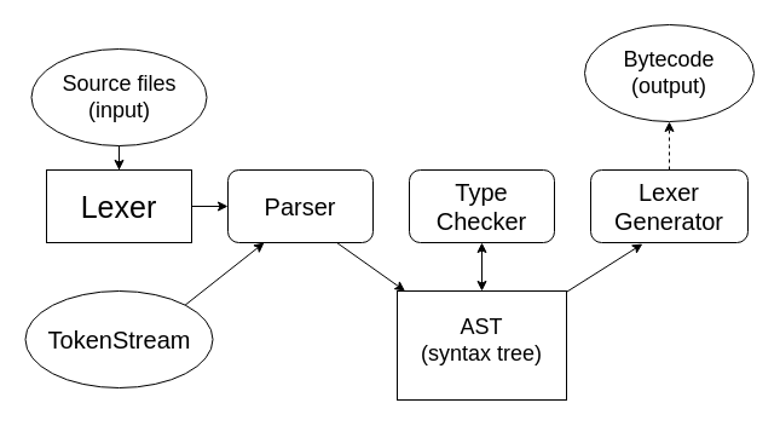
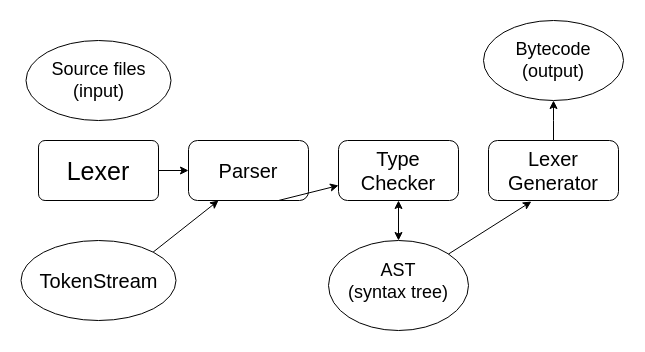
- <mxCell id="6" value="" style="edgeStyle=orthogonalEdgeStyle;rounded=0;orthogonalLoop=1;jettySize=auto;html=1;dashed=1;" edge="1" parent="1" source="7" target="10"><mxGeometry relative="1" as="geometry"><Array as="points"><mxPoint x="553" y="120" /><mxPoint x="553" y="120" /></Array></mxGeometry></mxCell>
+ <mxCell id="6" value="" style="edgeStyle=orthogonalEdgeStyle;rounded=0;orthogonalLoop=1;jettySize=auto;html=1;" edge="1" parent="1" source="7" target="10"><mxGeometry relative="1" as="geometry"><Array as="points"><mxPoint x="553" y="120" /><mxPoint x="553" y="120" /></Array></mxGeometry></mxCell>
- <mxCell id="11" style="edgeStyle=orthogonalEdgeStyle;rounded=0;orthogonalLoop=1;jettySize=auto;html=1;entryX=0.5;entryY=0;entryDx=0;entryDy=0;" parent="1" source="12" target="5" edge="1"><mxGeometry relative="1" as="geometry" /></mxCell>
- <mxCell id="5" value="&lt;font style=&quot;font-size: 25px;&quot;&gt;Lexer&lt;/font&gt;" style="whiteSpace=wrap;html=1;arcSize=11;rounded=0;" parent="1" vertex="1"><mxGeometry x="38" y="140" width="120" height="60" as="geometry" /></mxCell>
+ <mxCell id="5" value="&lt;font style=&quot;font-size: 25px;&quot;&gt;Lexer&lt;/font&gt;" style="rounded=1;whiteSpace=wrap;html=1;arcSize=11;" parent="1" vertex="1"><mxGeometry x="38" y="140" width="120" height="60" as="geometry" /></mxCell>
- <mxCell id="13" value="" style="endArrow=classic;html=1;rounded=0;exitX=0.75;exitY=1;exitDx=0;exitDy=0;" parent="1" source="3" target="9" edge="1"><mxGeometry width="50" height="50" relative="1" as="geometry"><mxPoint x="223" y="280" as="sourcePoint" /><mxPoint x="273" y="230" as="targetPoint" /></mxGeometry></mxCell>
+ <mxCell id="13" value="" style="endArrow=classic;html=1;rounded=0;exitX=0.75;exitY=1;exitDx=0;exitDy=0;" parent="1" source="3" target="2" edge="1"><mxGeometry width="50" height="50" relative="1" as="geometry"><mxPoint x="223" y="280" as="sourcePoint" /><mxPoint x="273" y="230" as="targetPoint" /></mxGeometry></mxCell>
- <mxCell id="9" value="&lt;font style=&quot;font-size: 18px;&quot;&gt;AST&lt;/font&gt;&lt;div style=&quot;font-size: 18px;&quot;&gt;&lt;font style=&quot;font-size: 18px;&quot;&gt;(syntax tree)&lt;/font&gt;&lt;/div&gt;" style="whiteSpace=wrap;html=1;spacingTop=-9;rounded=0;" parent="1" vertex="1"><mxGeometry x="328" y="240" width="140" height="90" as="geometry" /></mxCell>
+ <mxCell id="9" value="&lt;font style=&quot;font-size: 18px;&quot;&gt;AST&lt;/font&gt;&lt;div style=&quot;font-size: 18px;&quot;&gt;&lt;font style=&quot;font-size: 18px;&quot;&gt;(syntax tree)&lt;/font&gt;&lt;/div&gt;" style="ellipse;whiteSpace=wrap;html=1;spacingTop=-9;" parent="1" vertex="1"><mxGeometry x="328" y="240" width="140" height="90" as="geometry" /></mxCell>
